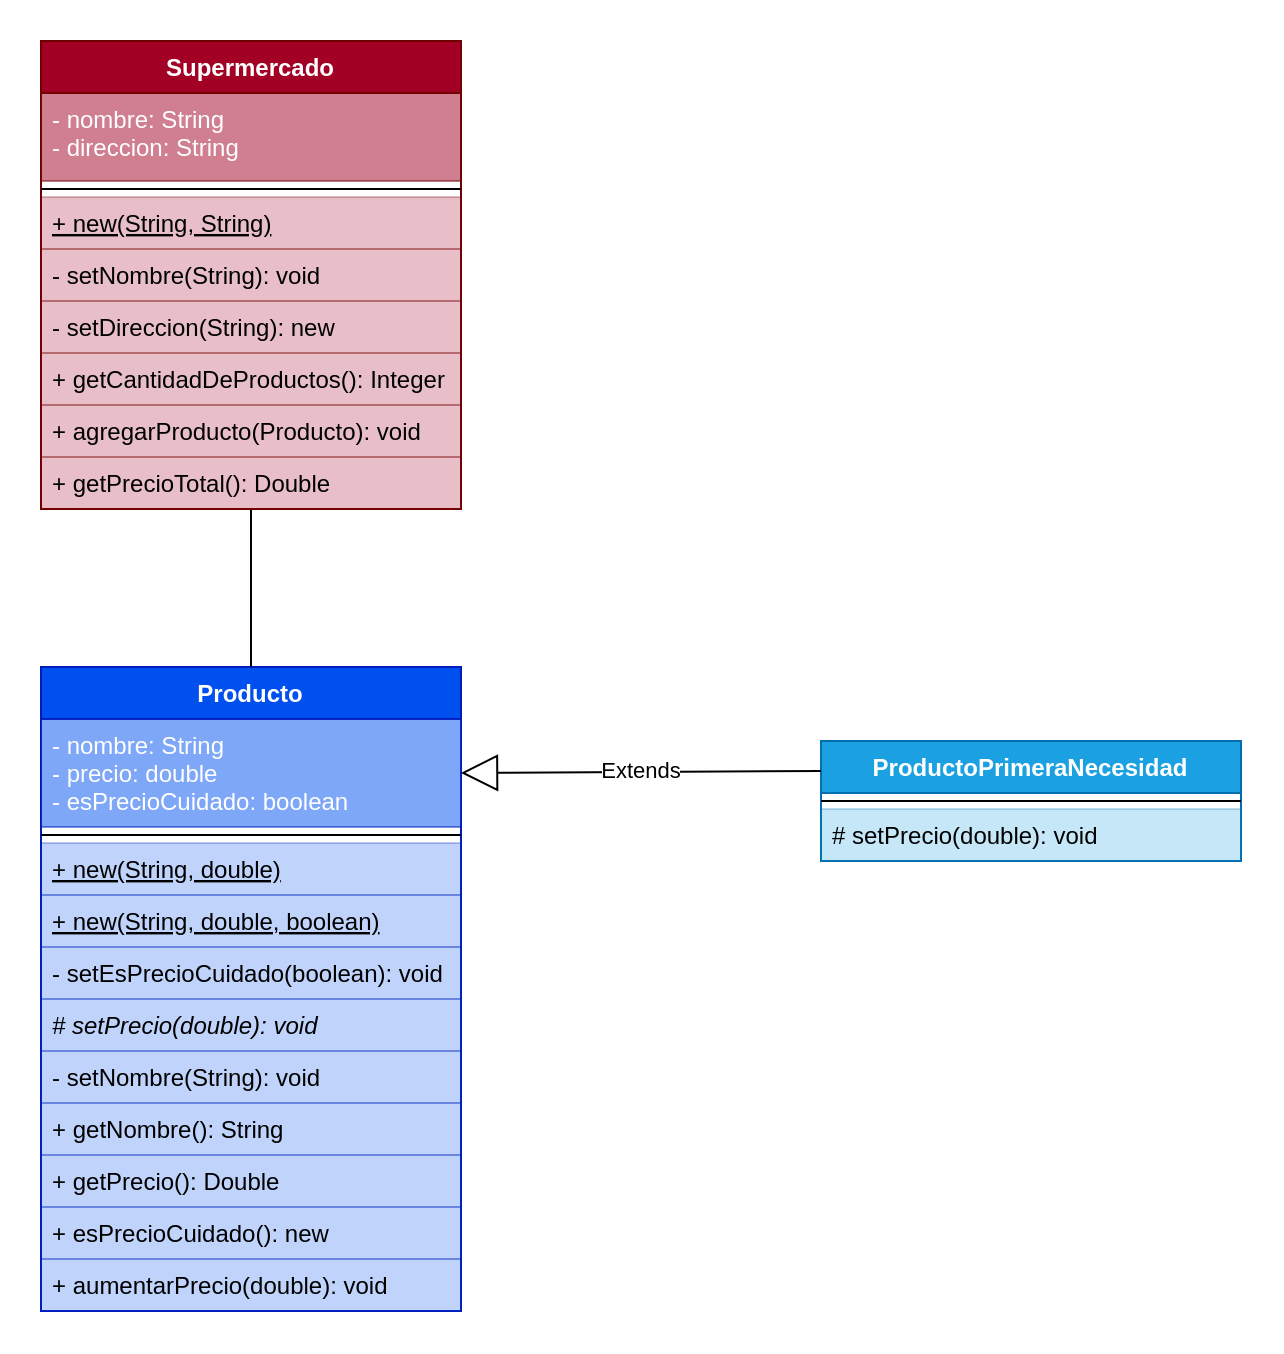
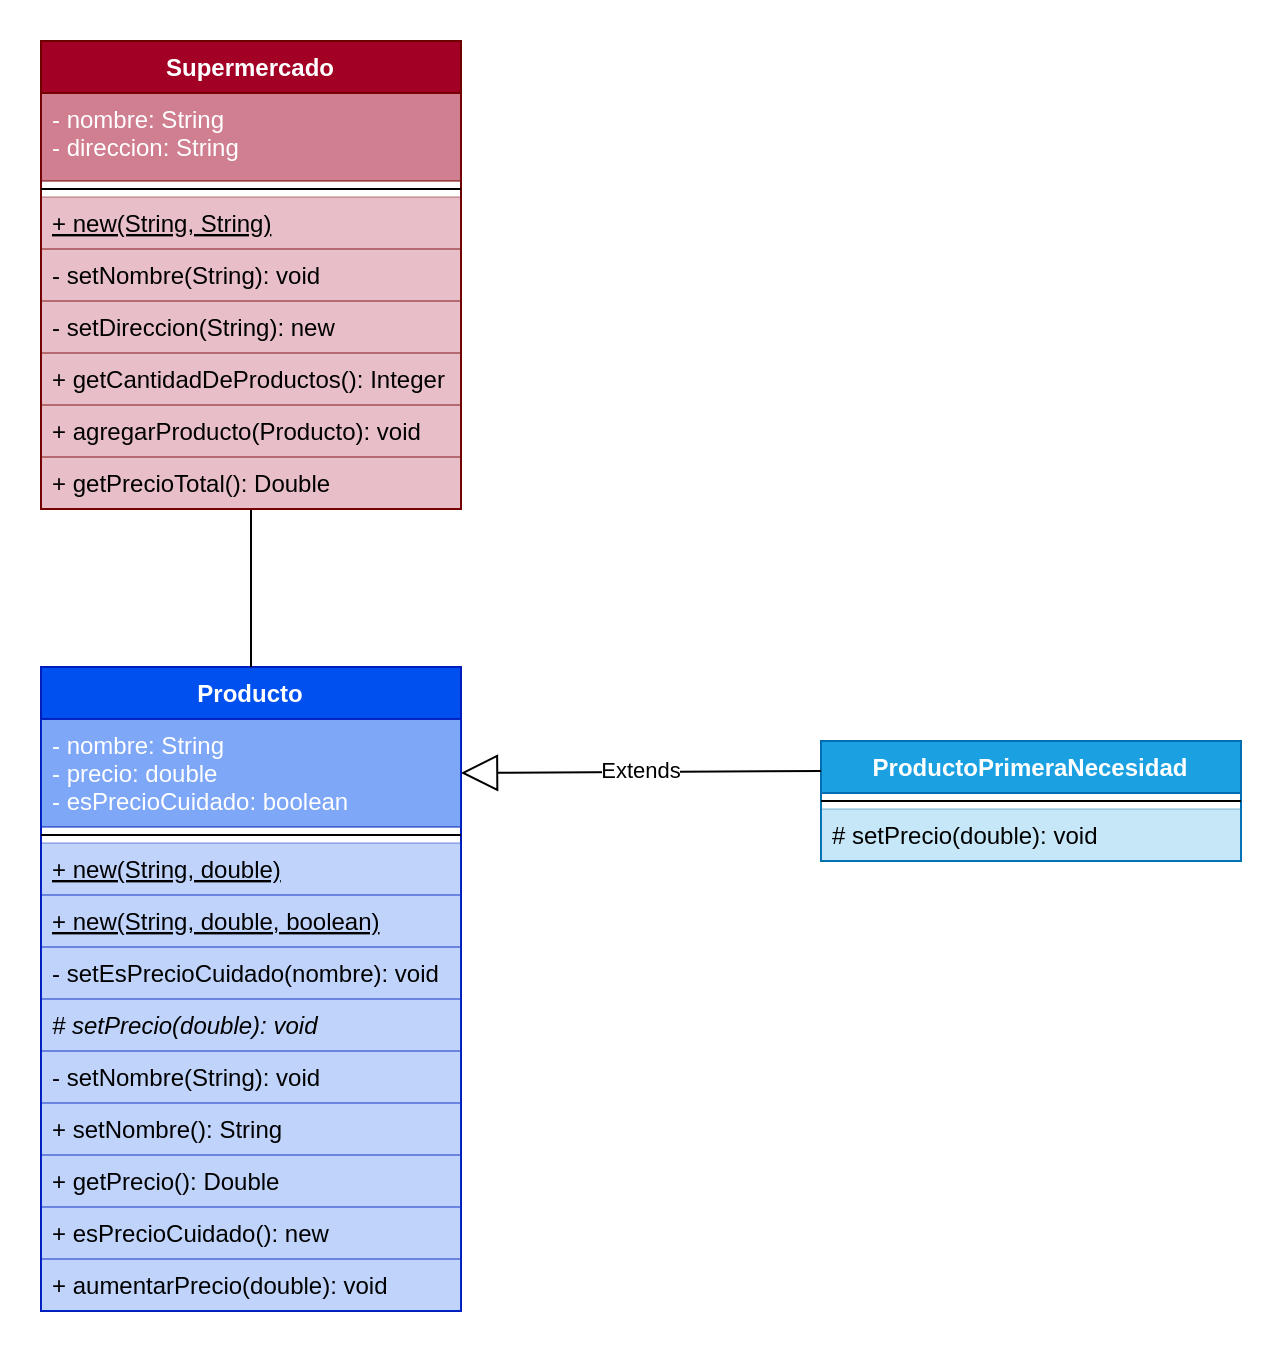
- <mxCell id="7" value="- setEsPrecioCuidado(boolean): void" style="text;strokeColor=#001DBC;fillColor=#0050ef;align=left;verticalAlign=top;spacingLeft=4;spacingRight=4;overflow=hidden;rotatable=0;points=[[0,0.5],[1,0.5]];portConstraint=eastwest;fontColor=#000000;opacity=25;" vertex="1" parent="2"><mxGeometry y="140" width="210" height="26" as="geometry" /></mxCell>
+ <mxCell id="7" value="- setEsPrecioCuidado(nombre): void" style="text;strokeColor=#001DBC;fillColor=#0050ef;align=left;verticalAlign=top;spacingLeft=4;spacingRight=4;overflow=hidden;rotatable=0;points=[[0,0.5],[1,0.5]];portConstraint=eastwest;fontColor=#000000;opacity=25;" vertex="1" parent="2"><mxGeometry y="140" width="210" height="26" as="geometry" /></mxCell>
- <mxCell id="10" value="+ getNombre(): String" style="text;strokeColor=#001DBC;fillColor=#0050ef;align=left;verticalAlign=top;spacingLeft=4;spacingRight=4;overflow=hidden;rotatable=0;points=[[0,0.5],[1,0.5]];portConstraint=eastwest;fontColor=#000000;opacity=25;" vertex="1" parent="2"><mxGeometry y="218" width="210" height="26" as="geometry" /></mxCell>
+ <mxCell id="10" value="+ setNombre(): String" style="text;strokeColor=#001DBC;fillColor=#0050ef;align=left;verticalAlign=top;spacingLeft=4;spacingRight=4;overflow=hidden;rotatable=0;points=[[0,0.5],[1,0.5]];portConstraint=eastwest;fontColor=#000000;opacity=25;" vertex="1" parent="2"><mxGeometry y="218" width="210" height="26" as="geometry" /></mxCell>
